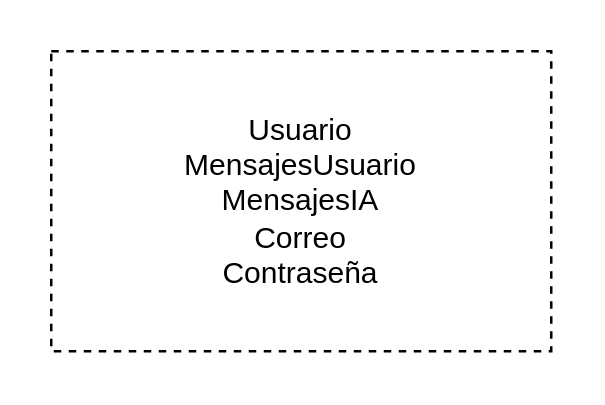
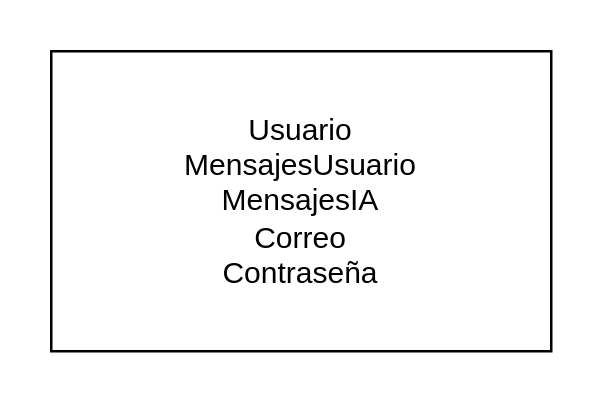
- <mxCell id="2" value="Usuario&lt;br&gt;MensajesUsuario&lt;br&gt;MensajesIA&lt;br&gt;Correo&lt;br&gt;Contraseña" style="rounded=0;whiteSpace=wrap;html=1;dashed=1;" vertex="1" parent="1"><mxGeometry x="20" y="20" width="200" height="120" as="geometry" /></mxCell>
+ <mxCell id="2" value="Usuario&lt;br&gt;MensajesUsuario&lt;br&gt;MensajesIA&lt;br&gt;Correo&lt;br&gt;Contraseña" style="rounded=0;whiteSpace=wrap;html=1;" vertex="1" parent="1"><mxGeometry x="20" y="20" width="200" height="120" as="geometry" /></mxCell>
